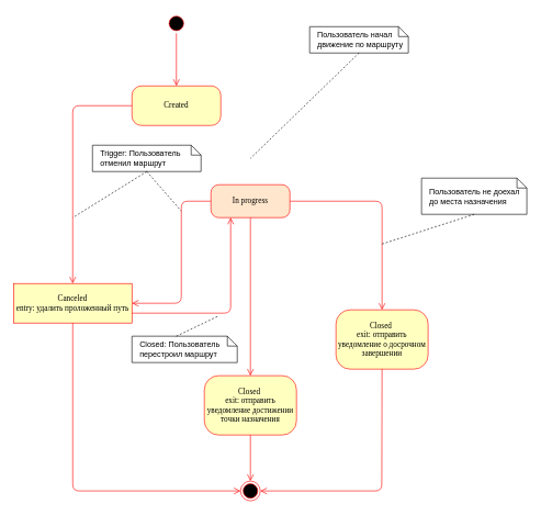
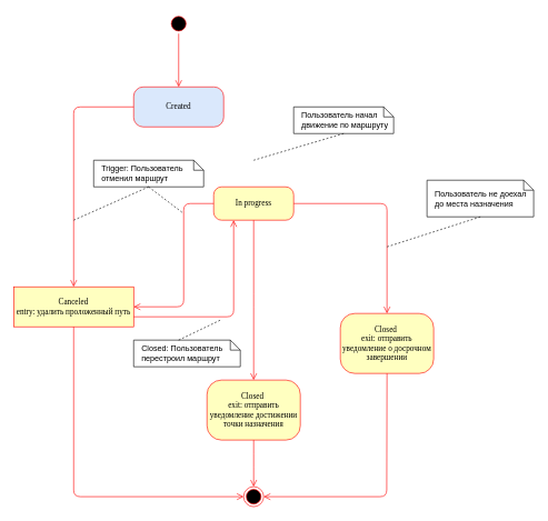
- <mxCell id="18" value="Пользователь начал движение по маршруту" style="shape=note;size=15;align=left;spacingLeft=10;html=1;whiteSpace=wrap;" vertex="1" parent="1"><mxGeometry x="470" y="40" width="150" height="40" as="geometry" /></mxCell>
+ <mxCell id="18" value="Пользователь начал движение по маршруту" style="shape=note;size=15;align=left;spacingLeft=10;html=1;whiteSpace=wrap;" vertex="1" parent="1"><mxGeometry x="440" y="160" width="150" height="40" as="geometry" /></mxCell>
- <mxCell id="3" value="Сreated" style="rounded=1;whiteSpace=wrap;html=1;arcSize=24;fillColor=#ffffc0;strokeColor=#ff0000;shadow=0;comic=0;labelBackgroundColor=none;fontFamily=Verdana;fontSize=12;fontColor=#000000;align=center;" parent="1" vertex="1"><mxGeometry x="200" y="130" width="135" height="60" as="geometry" /></mxCell>
+ <mxCell id="3" value="Сreated" style="rounded=1;whiteSpace=wrap;html=1;arcSize=24;fillColor=#dae8fc;strokeColor=#ff0000;shadow=0;comic=0;labelBackgroundColor=none;fontFamily=Verdana;fontSize=12;fontColor=#000000;align=center;" parent="1" vertex="1"><mxGeometry x="200" y="130" width="135" height="60" as="geometry" /></mxCell>
- <mxCell id="15" value="Trigger: Пользователь отменил маршрут" style="shape=note;size=15;align=left;spacingLeft=10;html=1;whiteSpace=wrap;" vertex="1" parent="1"><mxGeometry x="140" y="220" width="165" height="40" as="geometry" /></mxCell>
+ <mxCell id="15" value="Trigger: Пользователь отменил маршрут" style="shape=note;size=15;align=left;spacingLeft=10;html=1;whiteSpace=wrap;" vertex="1" parent="1"><mxGeometry x="140" y="240" width="165" height="40" as="geometry" /></mxCell>
- <mxCell id="4" value="&lt;div&gt;In progress&lt;/div&gt;" style="rounded=1;whiteSpace=wrap;html=1;arcSize=24;fillColor=#ffe6cc;strokeColor=#ff0000;shadow=0;comic=0;labelBackgroundColor=none;fontFamily=Verdana;fontSize=12;fontColor=#000000;align=center;" parent="1" vertex="1"><mxGeometry x="320" y="280" width="120" height="50" as="geometry" /></mxCell>
+ <mxCell id="4" value="&lt;div&gt;In progress&lt;/div&gt;" style="rounded=1;whiteSpace=wrap;html=1;arcSize=24;fillColor=#ffffc0;strokeColor=#ff0000;shadow=0;comic=0;labelBackgroundColor=none;fontFamily=Verdana;fontSize=12;fontColor=#000000;align=center;" parent="1" vertex="1"><mxGeometry x="320" y="280" width="120" height="50" as="geometry" /></mxCell>
